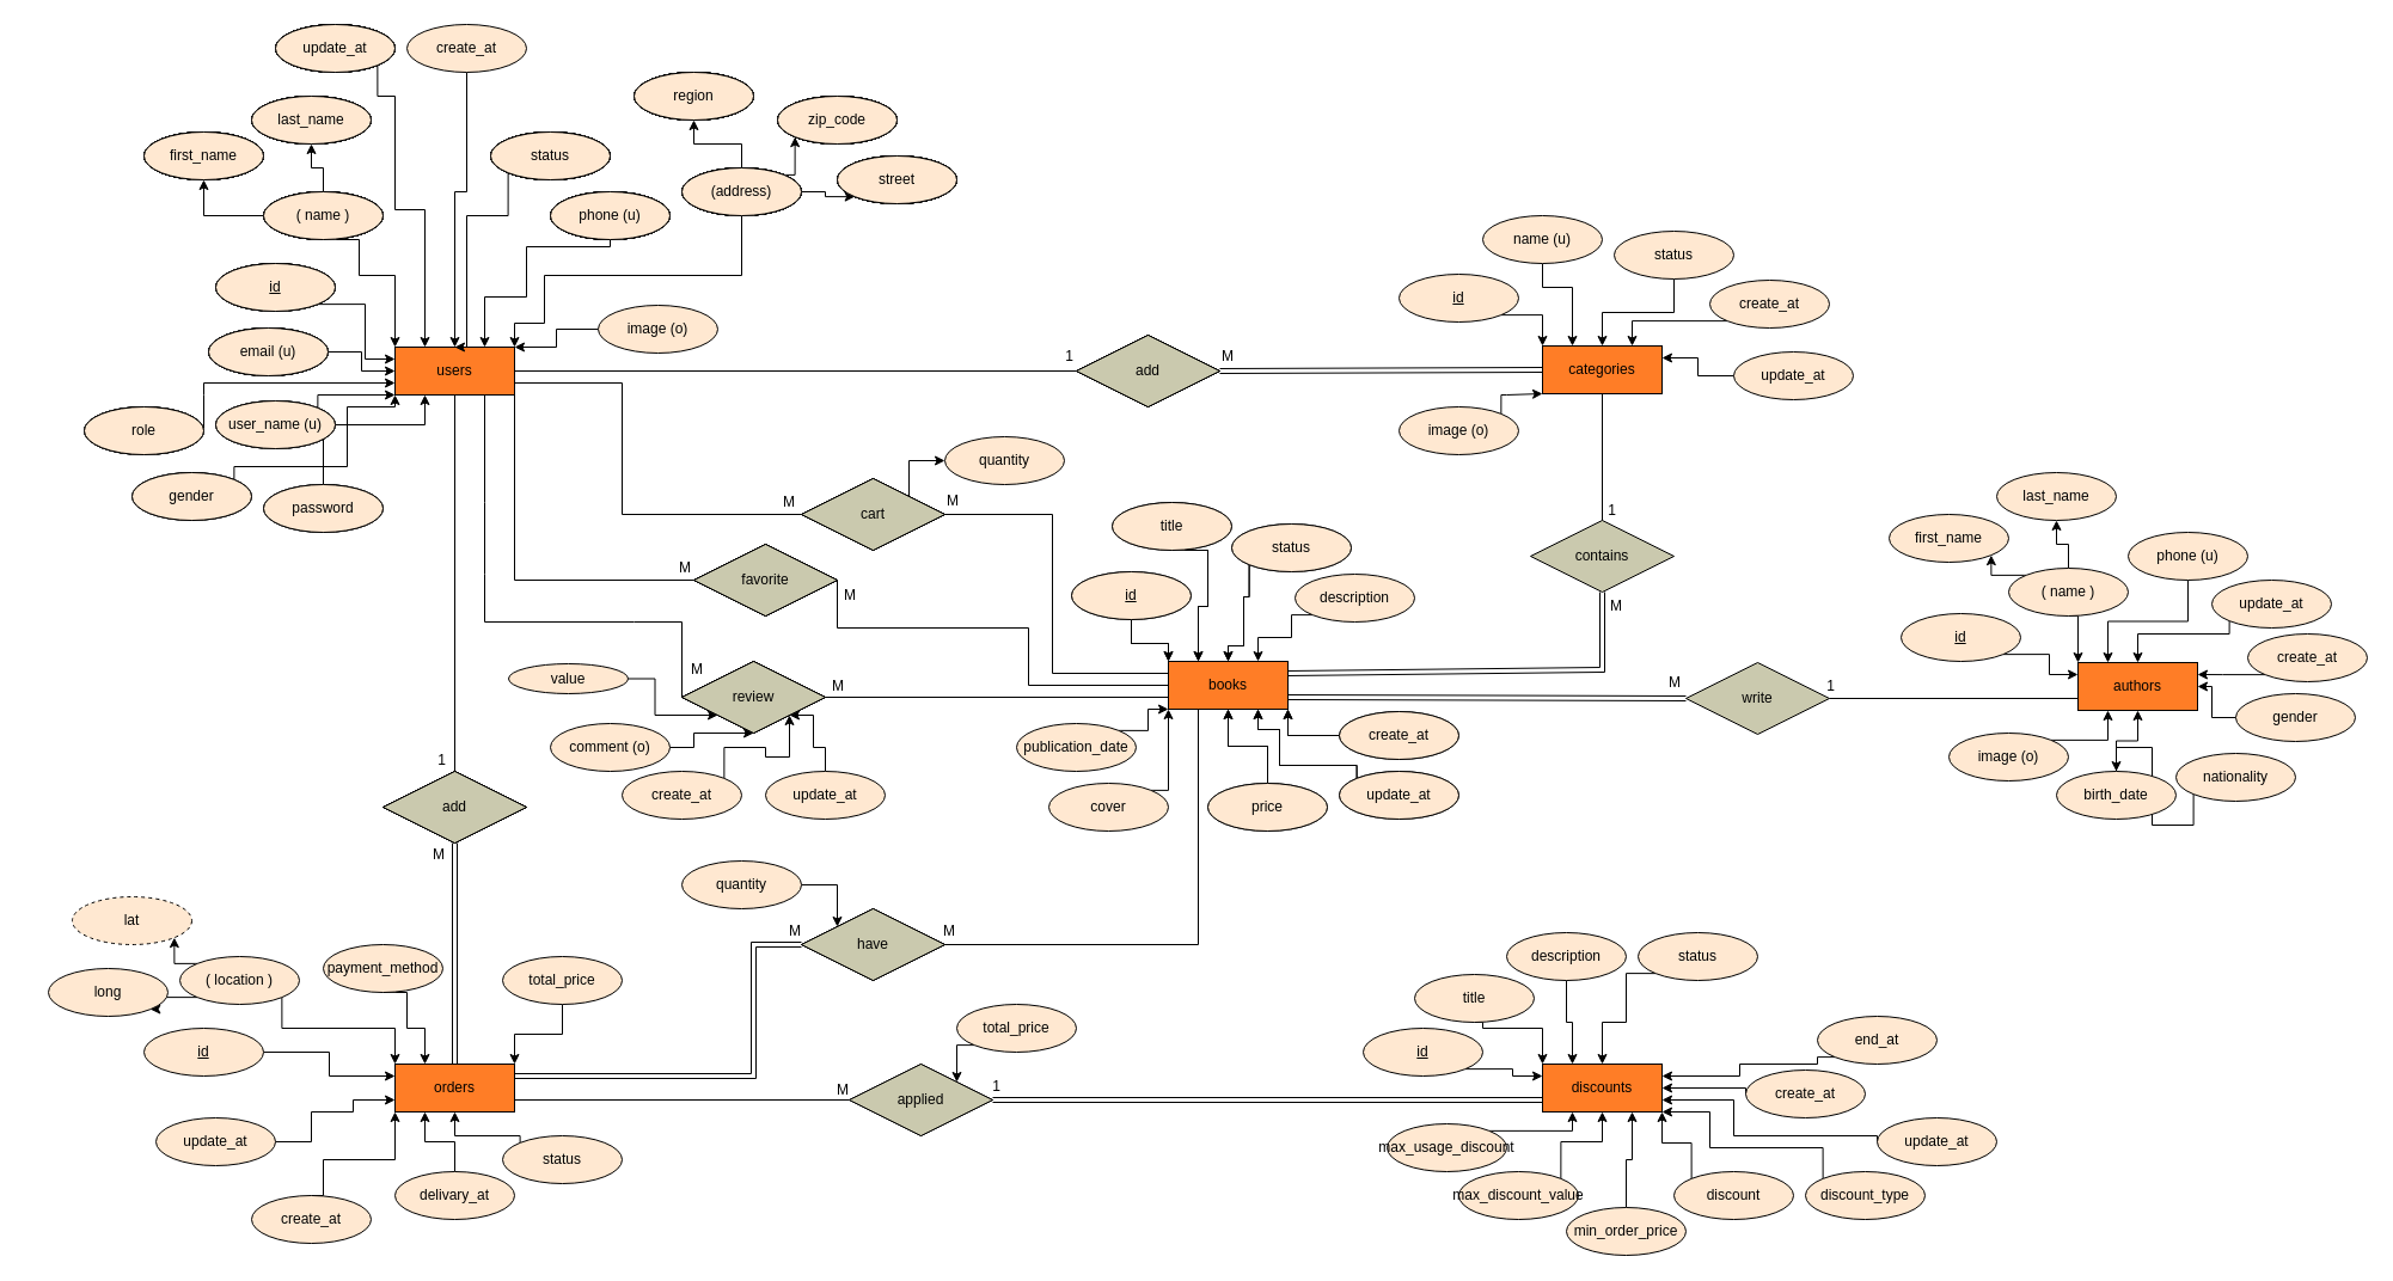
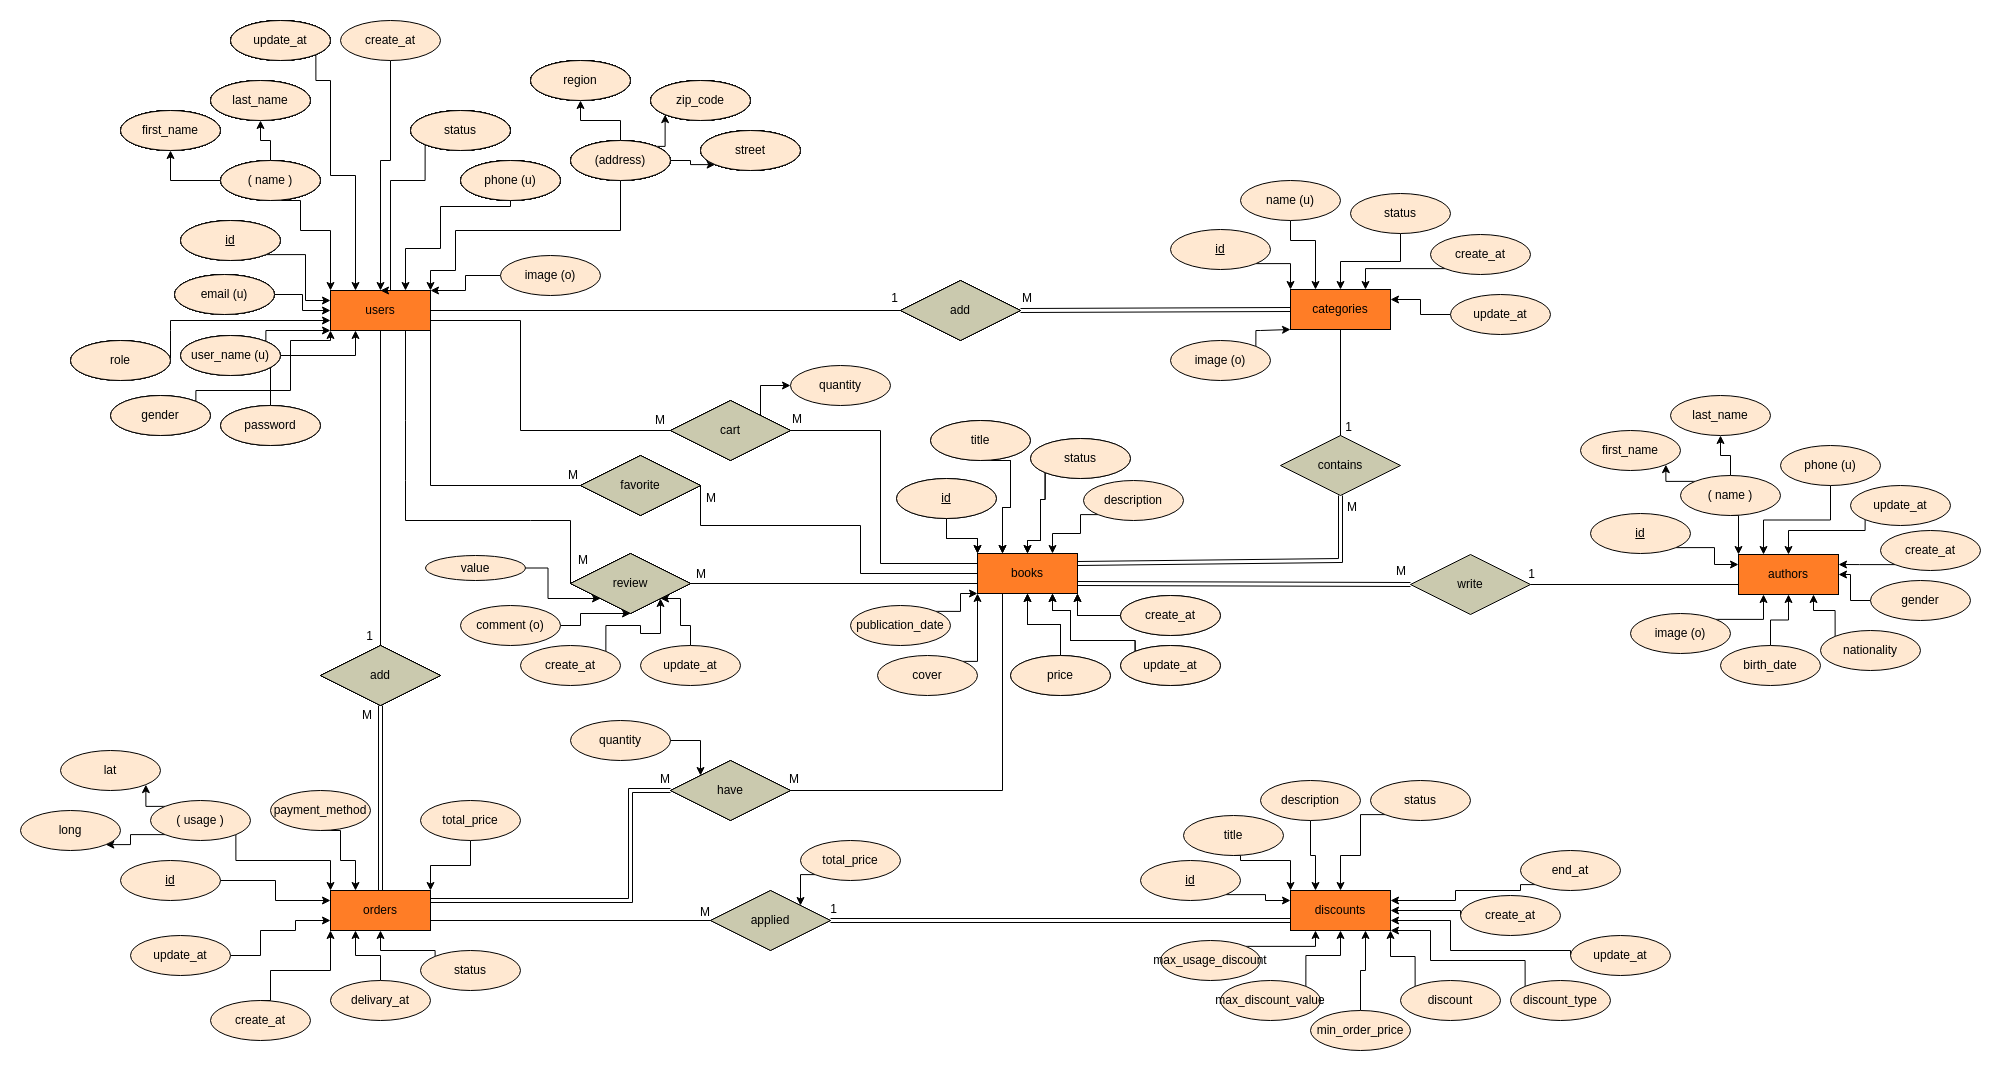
- <mxCell id="76" style="edgeStyle=orthogonalEdgeStyle;rounded=0;orthogonalLoop=1;jettySize=auto;html=1;exitX=0;exitY=0;exitDx=0;exitDy=0;fillColor=#FFE8D1;" parent="1" source="77" target="79" edge="1"><mxGeometry relative="1" as="geometry" /></mxCell>
+ <mxCell id="76" style="edgeStyle=orthogonalEdgeStyle;rounded=0;orthogonalLoop=1;jettySize=auto;html=1;exitX=0;exitY=0;exitDx=0;exitDy=0;entryX=0.75;entryY=1;entryDx=0;entryDy=0;fillColor=#FFE8D1;" parent="1" source="77" target="63" edge="1"><mxGeometry relative="1" as="geometry" /></mxCell>
- <mxCell id="133" value="lat" style="ellipse;whiteSpace=wrap;html=1;align=center;fillColor=#FFE8D1;dashed=1;" parent="1" vertex="1"><mxGeometry x="60" y="750" width="100" height="40" as="geometry" /></mxCell>
+ <mxCell id="133" value="lat" style="ellipse;whiteSpace=wrap;html=1;align=center;fillColor=#FFE8D1;" parent="1" vertex="1"><mxGeometry x="60" y="750" width="100" height="40" as="geometry" /></mxCell>
- <mxCell id="132" value="( location )" style="ellipse;whiteSpace=wrap;html=1;align=center;fillColor=#FFE8D1;" parent="1" vertex="1"><mxGeometry x="150" y="800" width="100" height="40" as="geometry" /></mxCell>
+ <mxCell id="132" value="( usage )" style="ellipse;whiteSpace=wrap;html=1;align=center;fillColor=#FFE8D1;" parent="1" vertex="1"><mxGeometry x="150" y="800" width="100" height="40" as="geometry" /></mxCell>
- <mxCell id="134" value="long" style="ellipse;whiteSpace=wrap;html=1;align=center;fillColor=#FFE8D1;" parent="1" vertex="1"><mxGeometry x="40" y="810" width="100" height="40" as="geometry" /></mxCell>
+ <mxCell id="134" value="long" style="ellipse;whiteSpace=wrap;html=1;align=center;fillColor=#FFE8D1;" parent="1" vertex="1"><mxGeometry x="20" y="810" width="100" height="40" as="geometry" /></mxCell>
